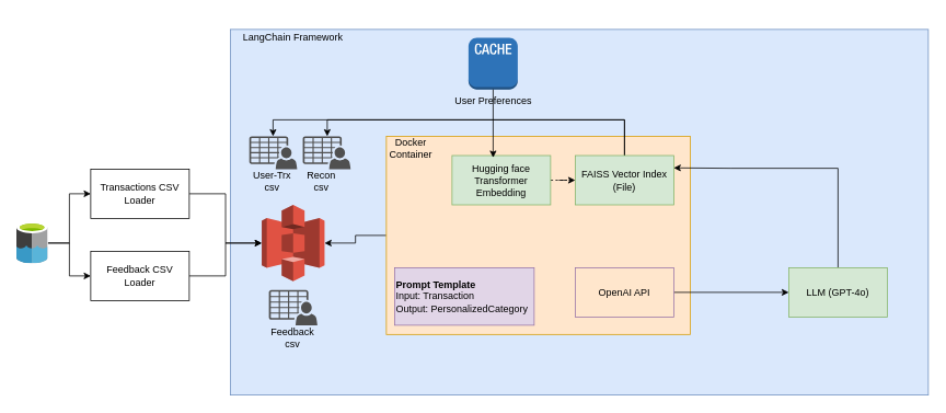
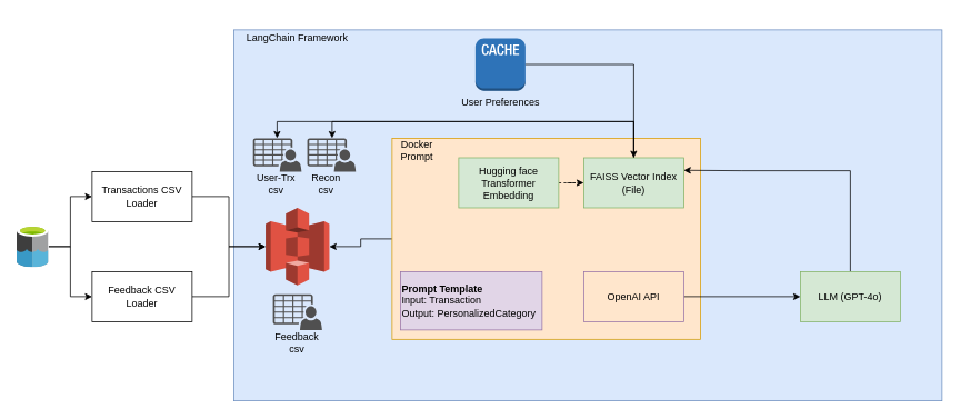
- <mxCell id="32" style="edgeStyle=orthogonalEdgeStyle;rounded=0;orthogonalLoop=1;jettySize=auto;html=1;entryX=0.417;entryY=0.042;entryDx=0;entryDy=0;entryPerimeter=0;" edge="1" parent="1" source="31" target="30"><mxGeometry relative="1" as="geometry" /></mxCell>
+ <mxCell id="32" style="edgeStyle=orthogonalEdgeStyle;rounded=0;orthogonalLoop=1;jettySize=auto;html=1;" edge="1" parent="1" source="31" target="28"><mxGeometry relative="1" as="geometry" /></mxCell>
- <mxCell id="15" value="Docker Container" style="text;html=1;align=center;verticalAlign=middle;whiteSpace=wrap;rounded=0;" vertex="1" parent="1"><mxGeometry x="470" y="165" width="60" height="30" as="geometry" /></mxCell>
+ <mxCell id="15" value="Docker Prompt" style="text;html=1;align=center;verticalAlign=middle;whiteSpace=wrap;rounded=0;" vertex="1" parent="1"><mxGeometry x="470" y="165" width="60" height="30" as="geometry" /></mxCell>
- <mxCell id="8" value="Feedback CSV Loader" style="rounded=0;whiteSpace=wrap;html=1;" vertex="1" parent="1"><mxGeometry x="110" y="305" width="120" height="60" as="geometry" /></mxCell>
+ <mxCell id="8" value="Feedback CSV Loader" style="rounded=0;whiteSpace=wrap;html=1;" vertex="1" parent="1"><mxGeometry x="110" y="325" width="120" height="60" as="geometry" /></mxCell>
